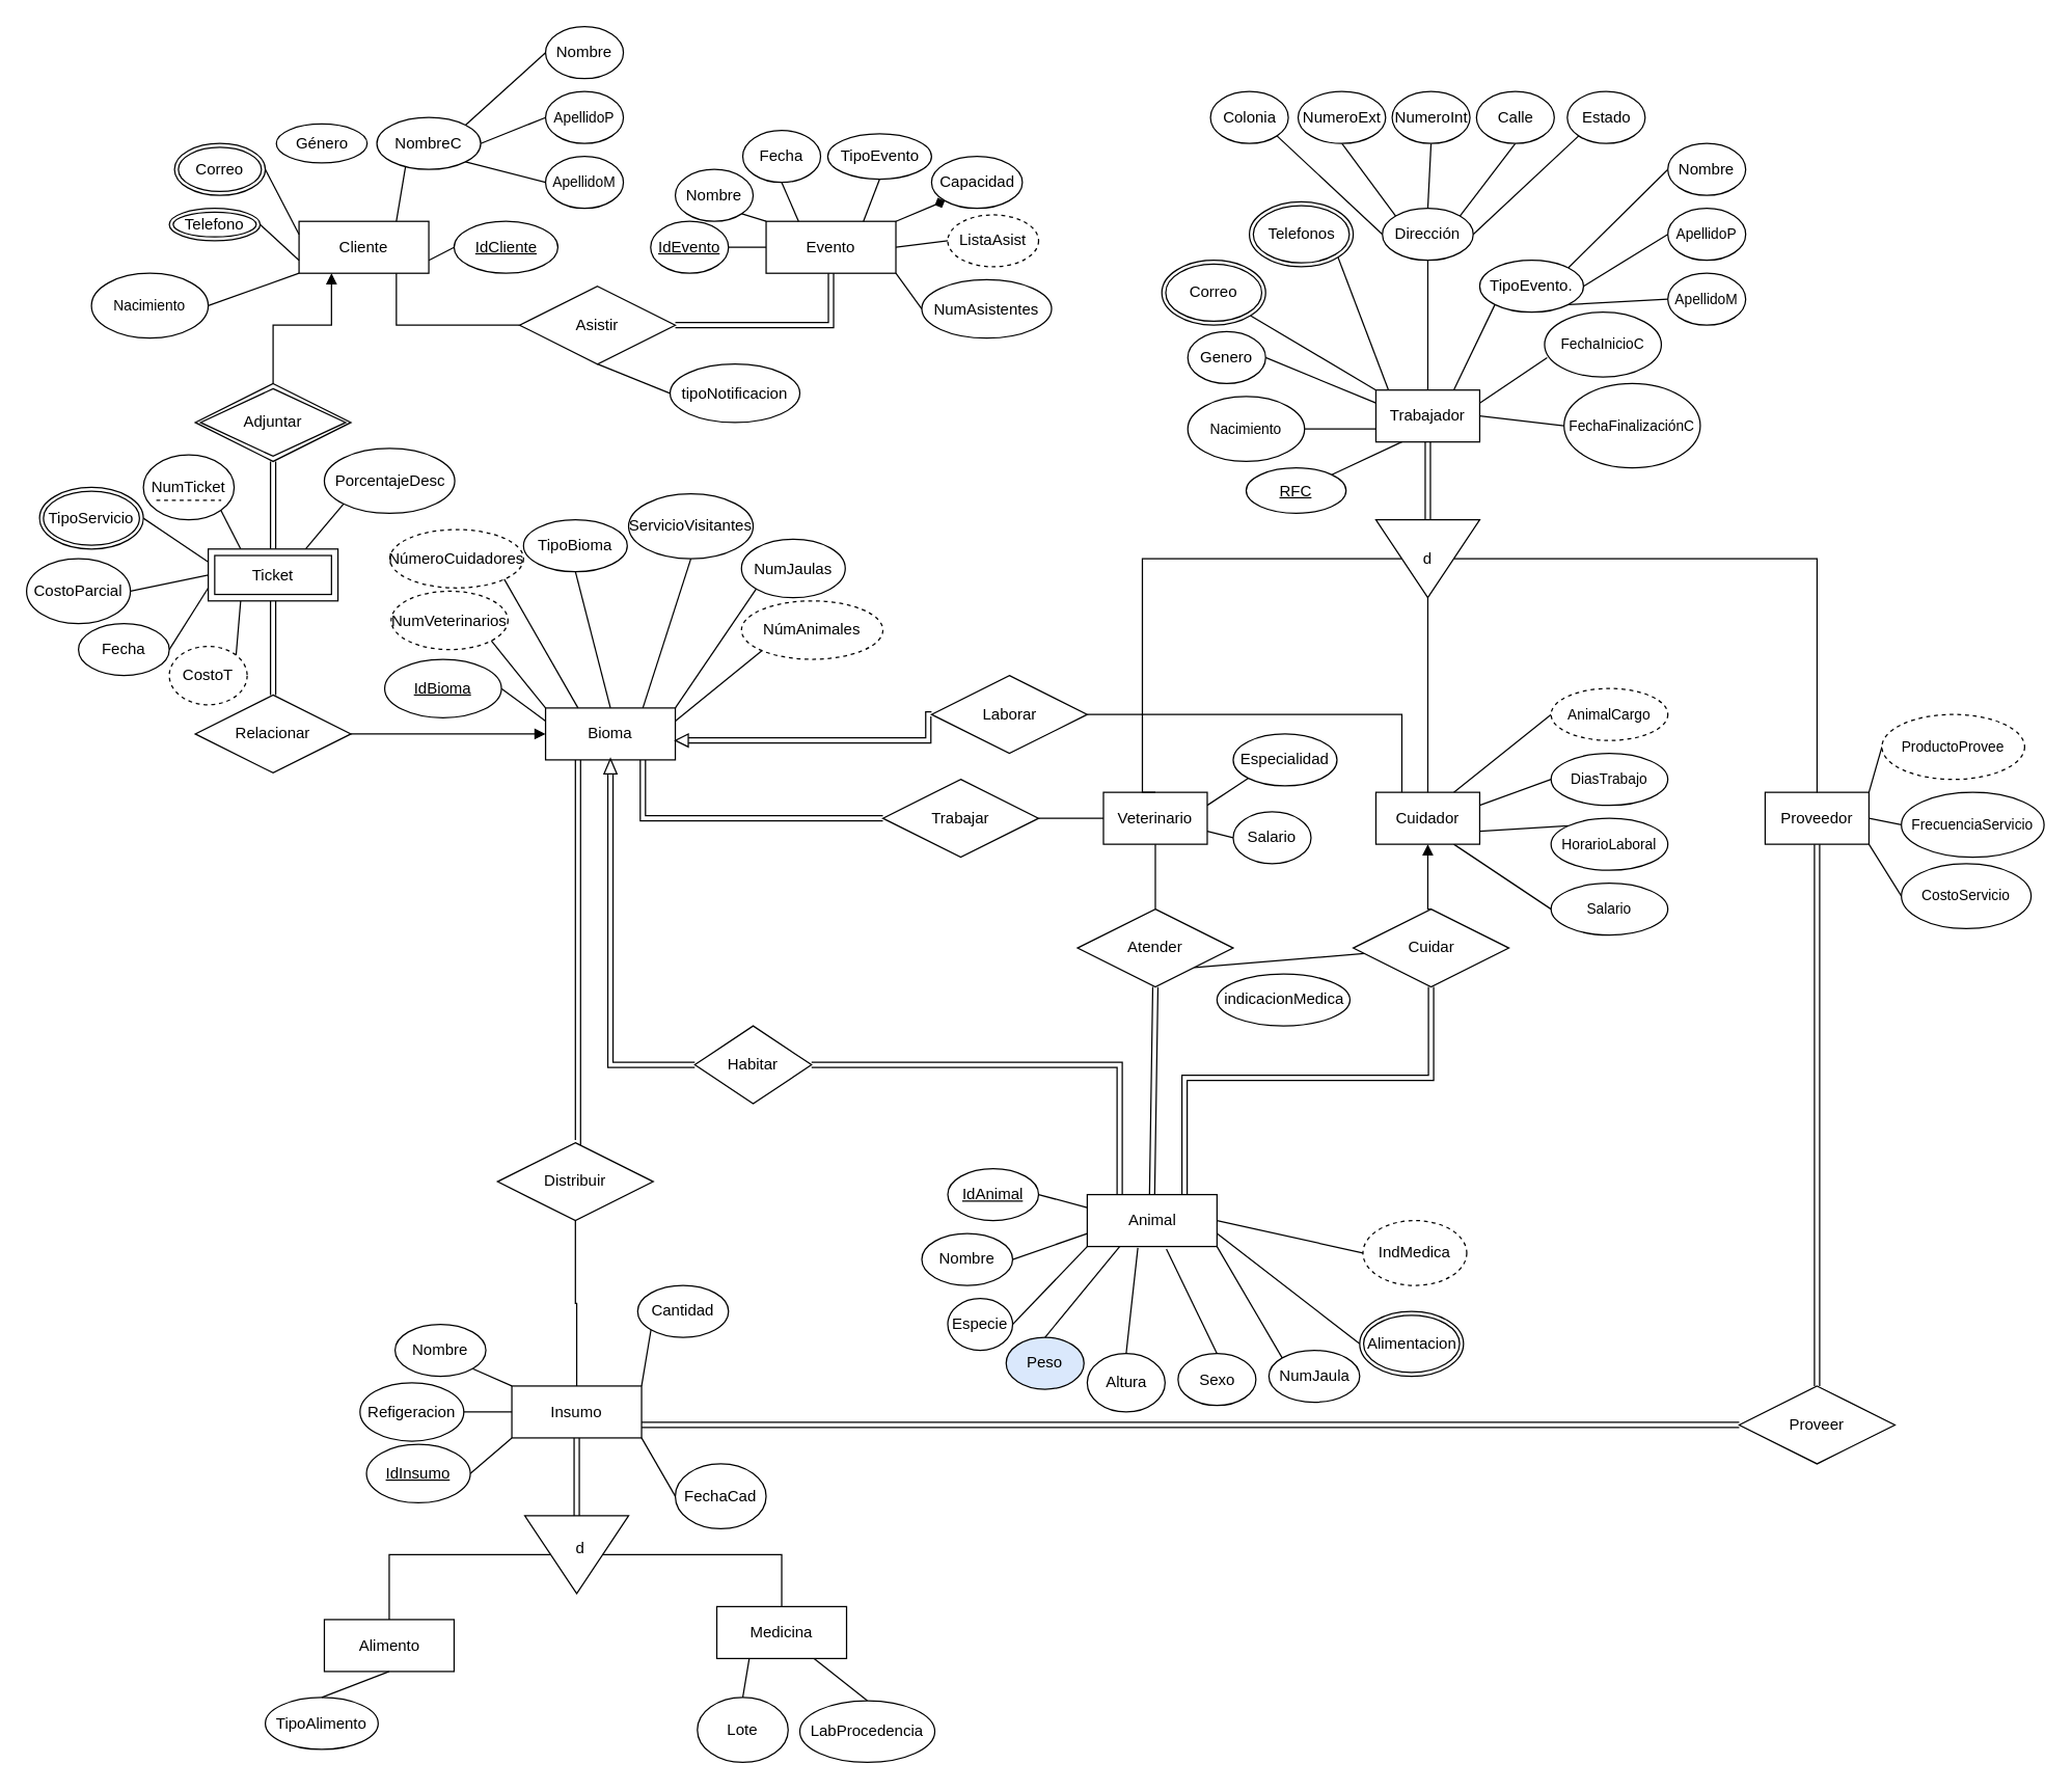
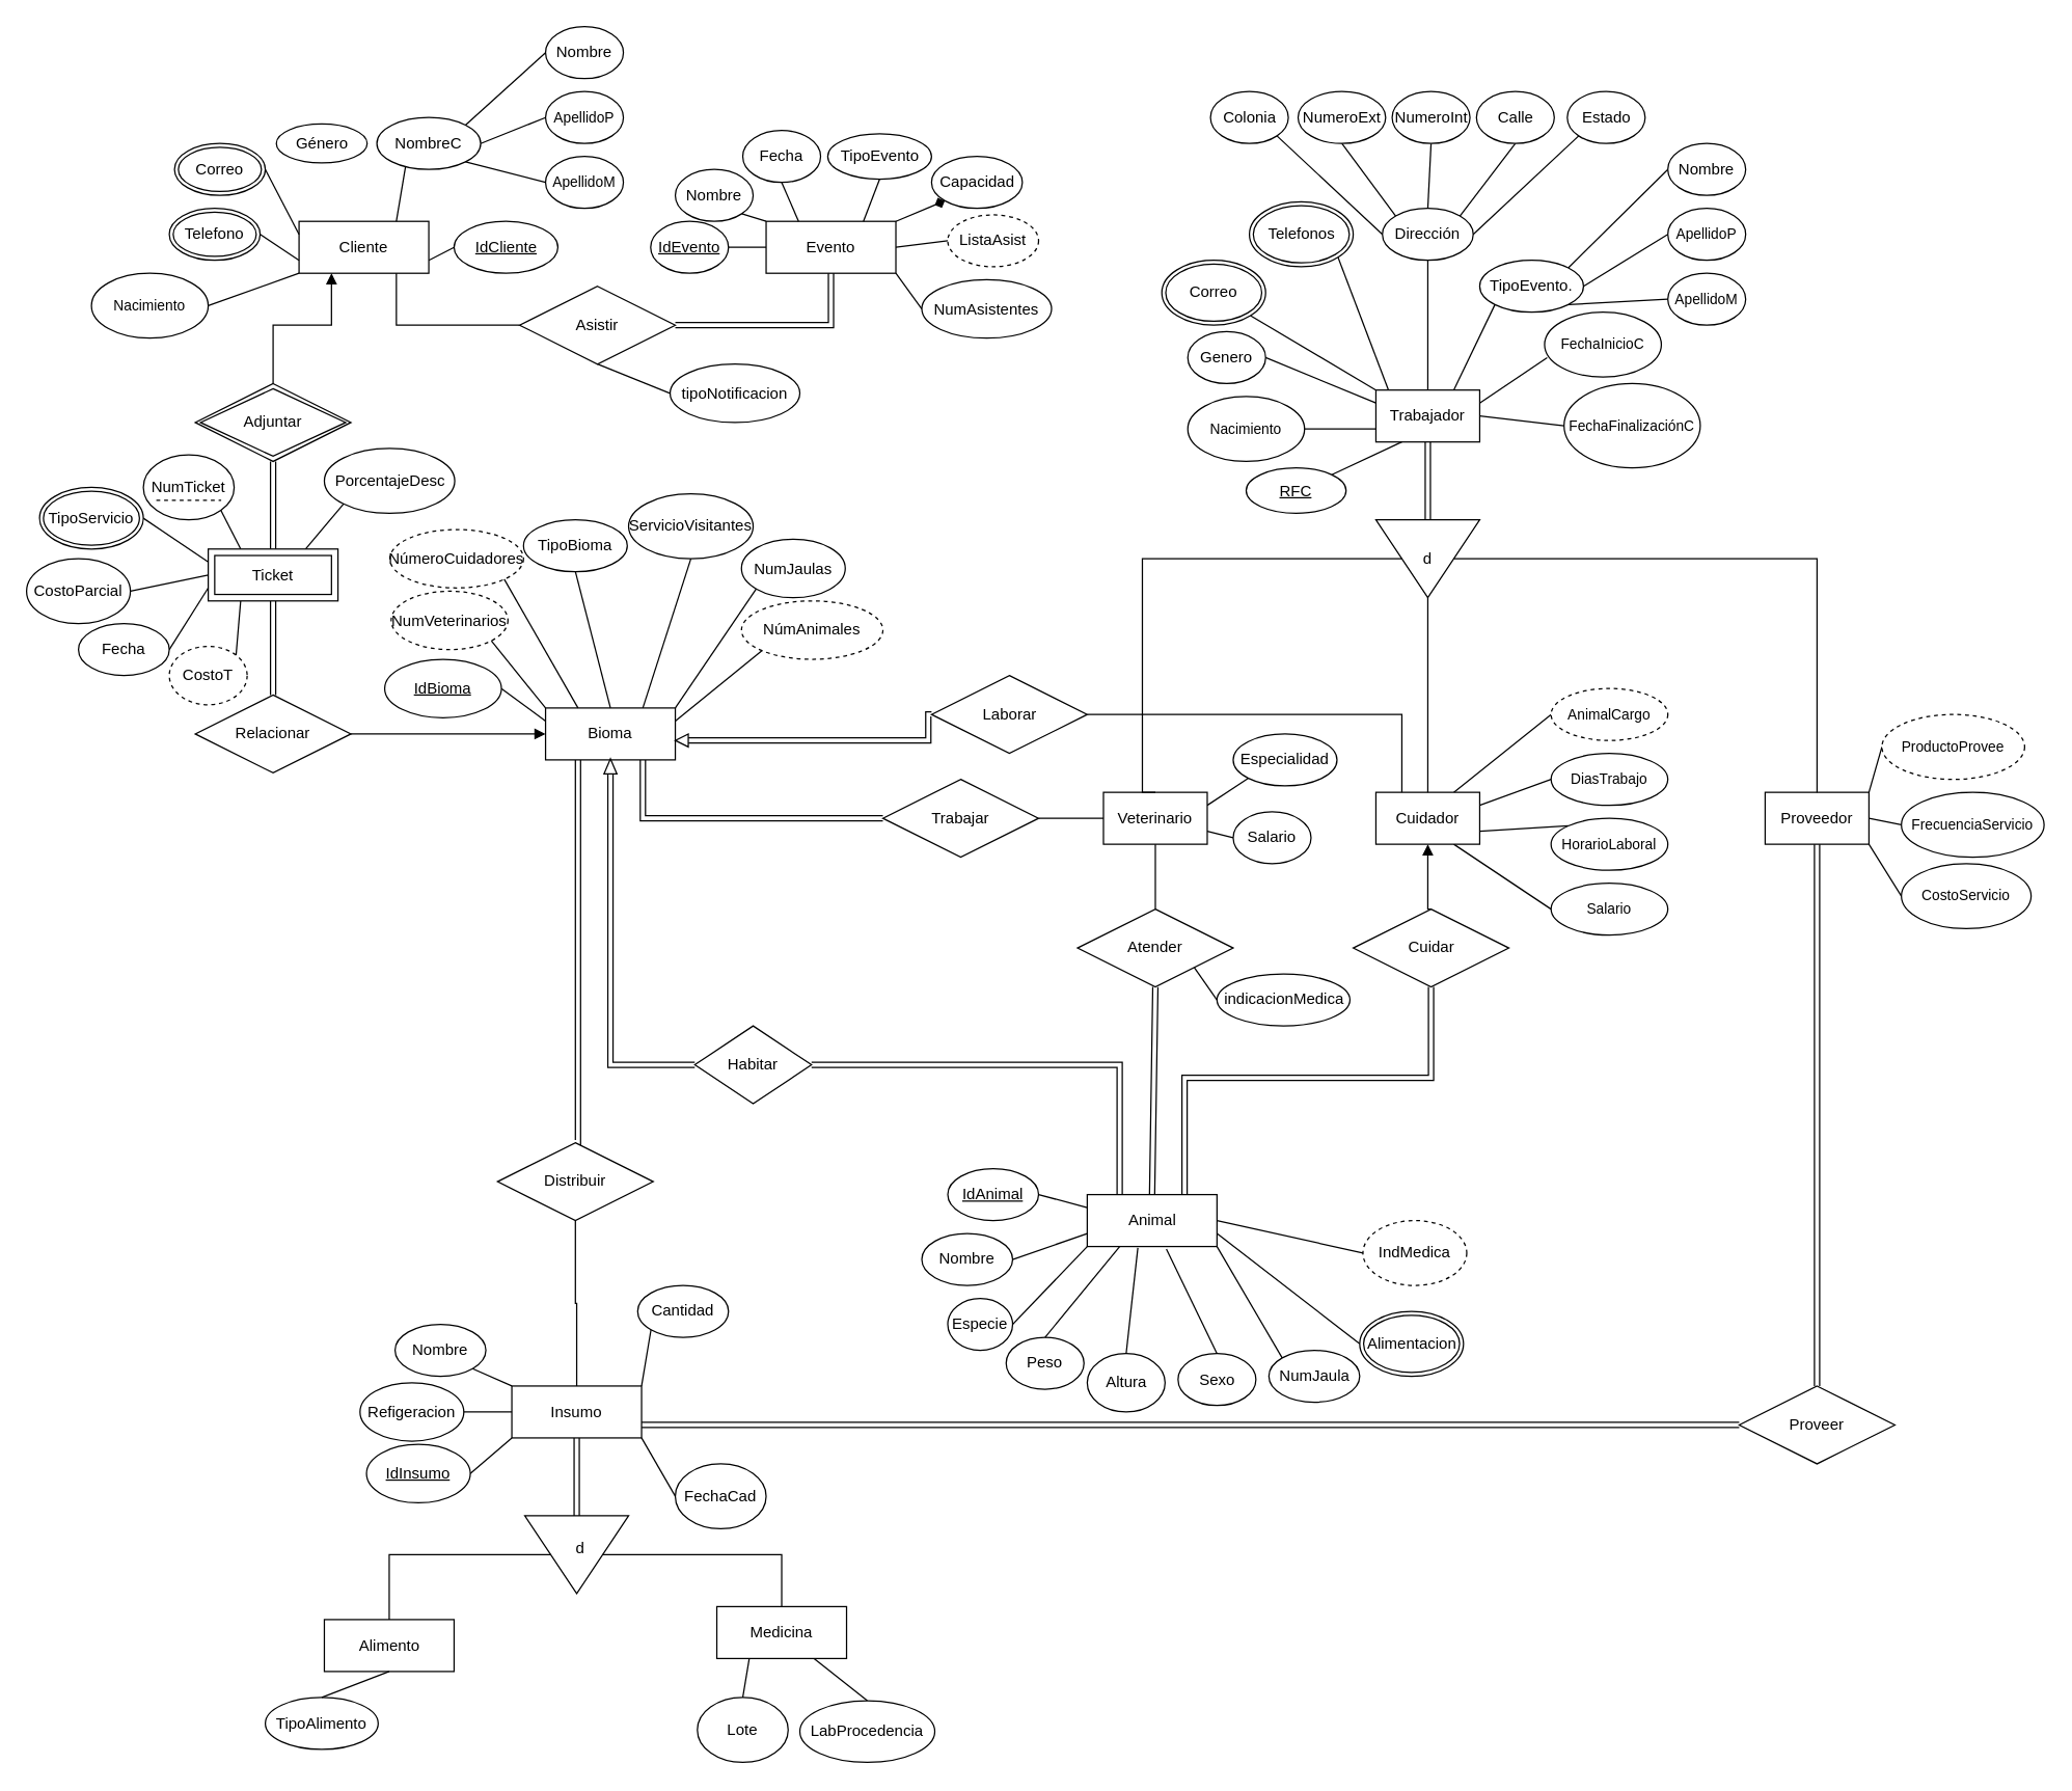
- <mxCell id="133" value="Telefono" style="ellipse;shape=doubleEllipse;margin=3;whiteSpace=wrap;html=1;align=center;" vertex="1" parent="1"><mxGeometry x="130" y="160" width="70" height="25" as="geometry" /></mxCell>
+ <mxCell id="133" value="Telefono" style="ellipse;shape=doubleEllipse;margin=3;whiteSpace=wrap;html=1;align=center;" vertex="1" parent="1"><mxGeometry x="130" y="160" width="70" height="40" as="geometry" /></mxCell>
- <mxCell id="93" style="rounded=0;orthogonalLoop=1;jettySize=auto;html=1;exitX=1;exitY=1;exitDx=0;exitDy=0;endArrow=none;endFill=0;" edge="1" parent="1" source="94" target="96"><mxGeometry relative="1" as="geometry" /></mxCell>
+ <mxCell id="93" style="rounded=0;orthogonalLoop=1;jettySize=auto;html=1;exitX=1;exitY=1;exitDx=0;exitDy=0;entryX=0;entryY=0.5;entryDx=0;entryDy=0;endArrow=none;endFill=0;" edge="1" parent="1" source="94" target="210"><mxGeometry relative="1" as="geometry" /></mxCell>
- <mxCell id="80" value="Peso" style="ellipse;whiteSpace=wrap;html=1;align=center;fillColor=#dae8fc;" vertex="1" parent="1"><mxGeometry x="775" y="1030" width="60" height="40" as="geometry" /></mxCell>
+ <mxCell id="80" value="Peso" style="ellipse;whiteSpace=wrap;html=1;align=center;" vertex="1" parent="1"><mxGeometry x="775" y="1030" width="60" height="40" as="geometry" /></mxCell>
